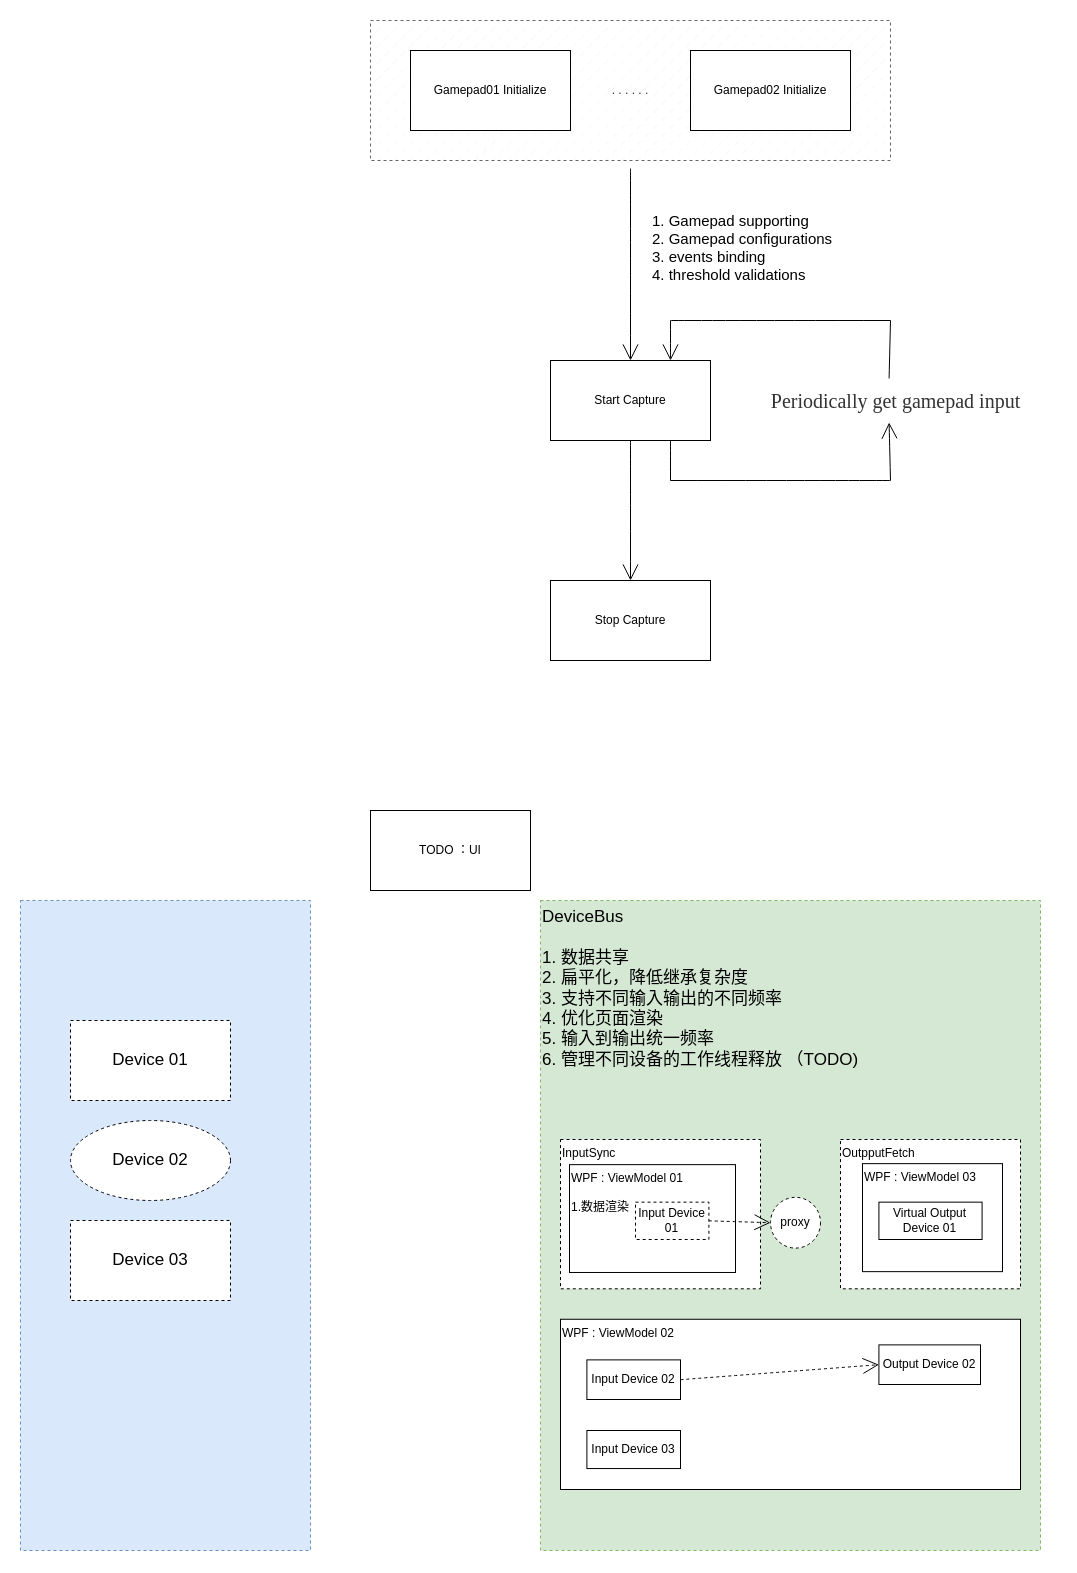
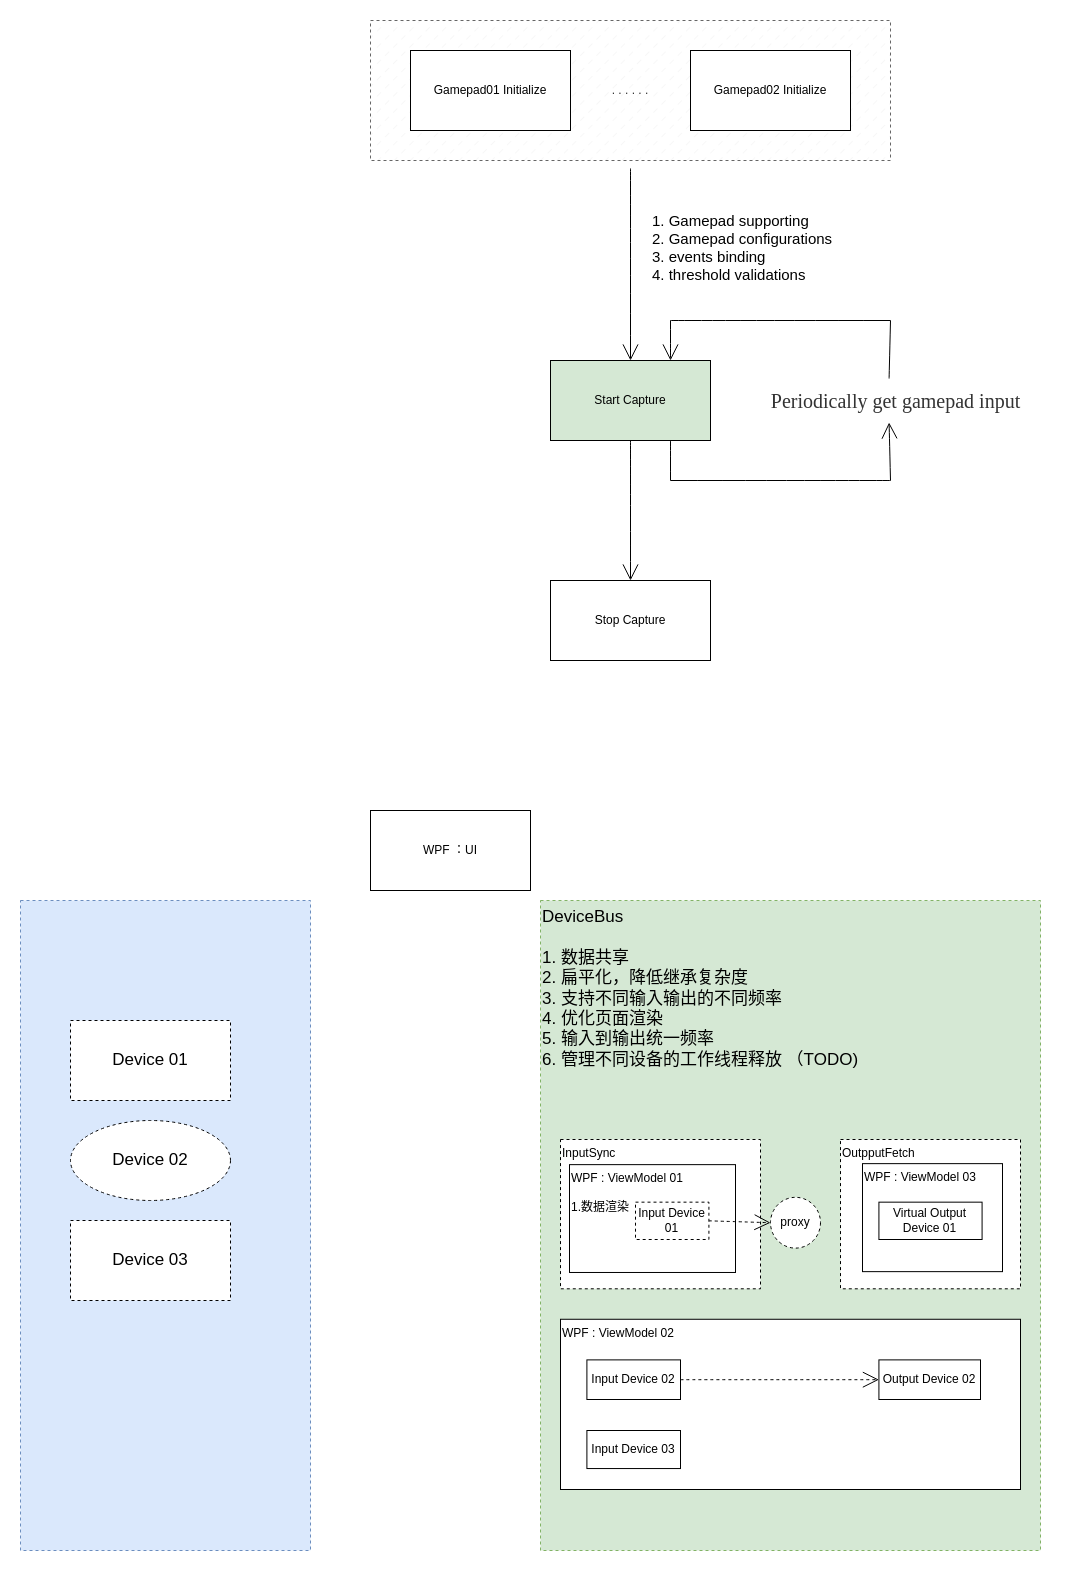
- <mxCell id="7" value="Start Capture" style="rounded=0;whiteSpace=wrap;html=1;" parent="1" vertex="1"><mxGeometry x="550" y="360" width="160" height="80" as="geometry" /></mxCell>
+ <mxCell id="7" value="Start Capture" style="rounded=0;whiteSpace=wrap;html=1;fillColor=#d5e8d4;" parent="1" vertex="1"><mxGeometry x="550" y="360" width="160" height="80" as="geometry" /></mxCell>
- <mxCell id="18" value="TODO ：UI" style="rounded=0;whiteSpace=wrap;html=1;" vertex="1" parent="1"><mxGeometry x="370" y="810" width="160" height="80" as="geometry" /></mxCell>
+ <mxCell id="18" value="WPF ：UI" style="rounded=0;whiteSpace=wrap;html=1;" vertex="1" parent="1"><mxGeometry x="370" y="810" width="160" height="80" as="geometry" /></mxCell>
- <mxCell id="32" value="Output Device 02" style="rounded=0;whiteSpace=wrap;html=1;container=0;" vertex="1" parent="20"><mxGeometry x="318.42" y="205.39" width="101.58" height="39.61" as="geometry" /></mxCell>
+ <mxCell id="32" value="Output Device 02" style="rounded=0;whiteSpace=wrap;html=1;container=0;" vertex="1" parent="20"><mxGeometry x="318.42" y="220.39" width="101.58" height="39.61" as="geometry" /></mxCell>
